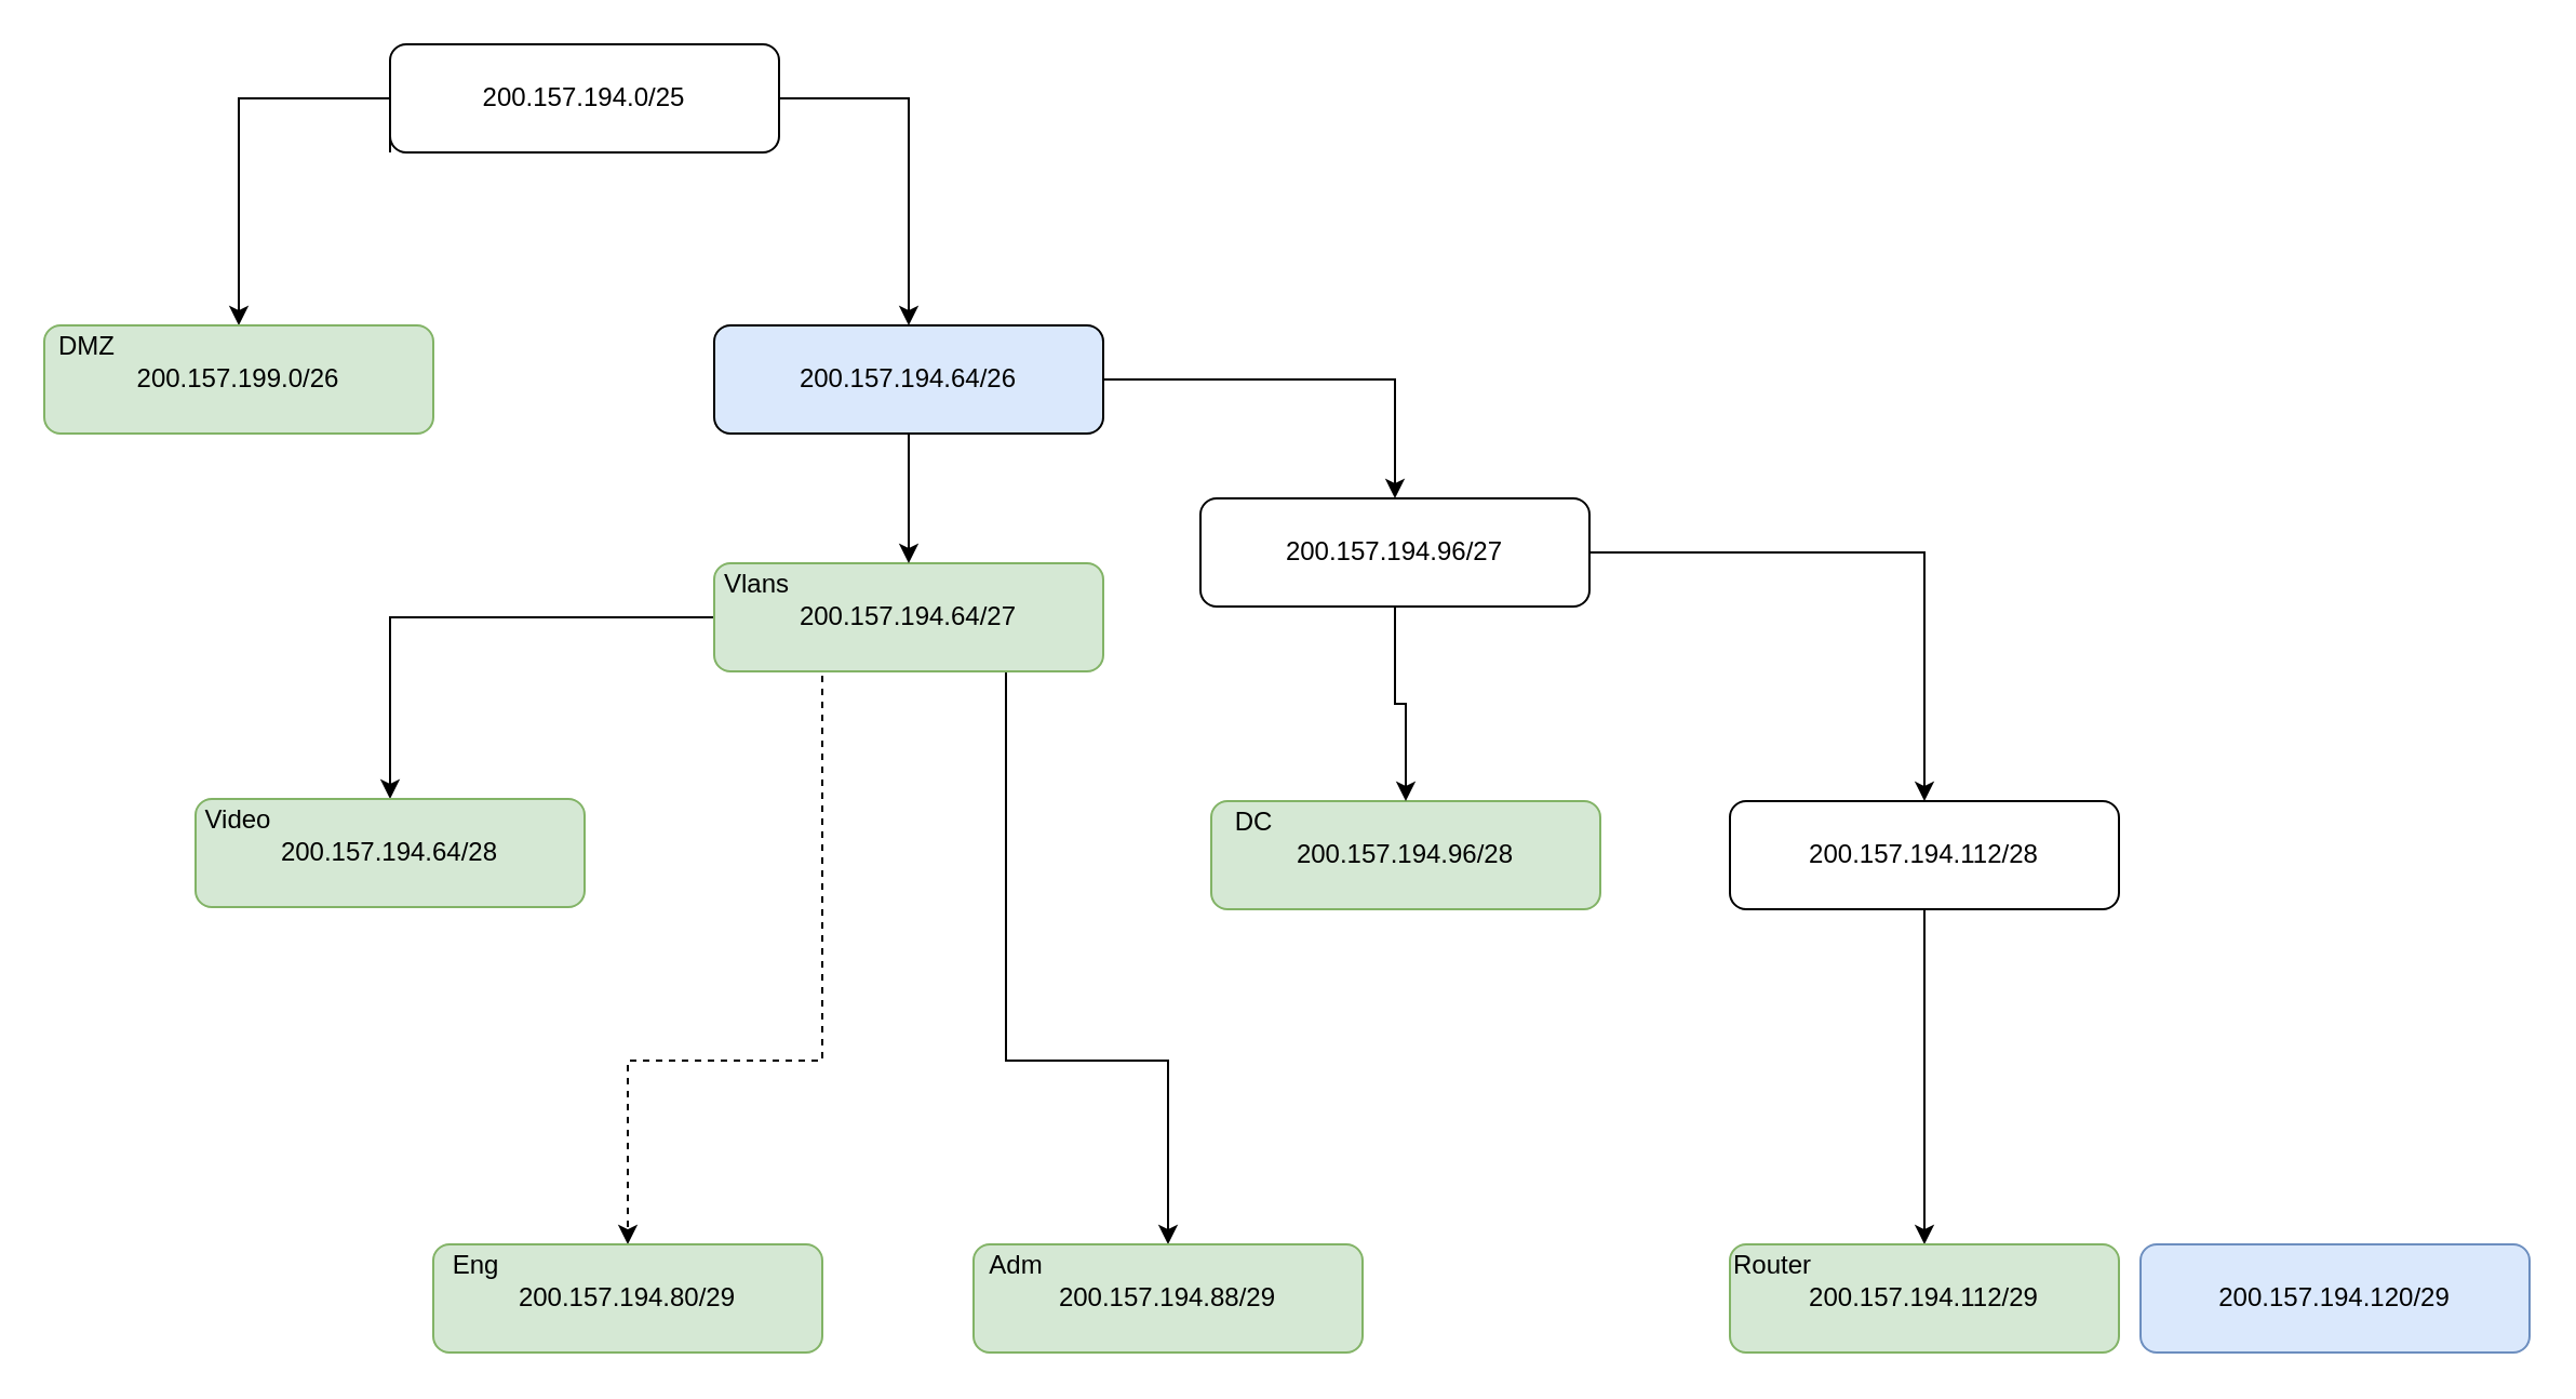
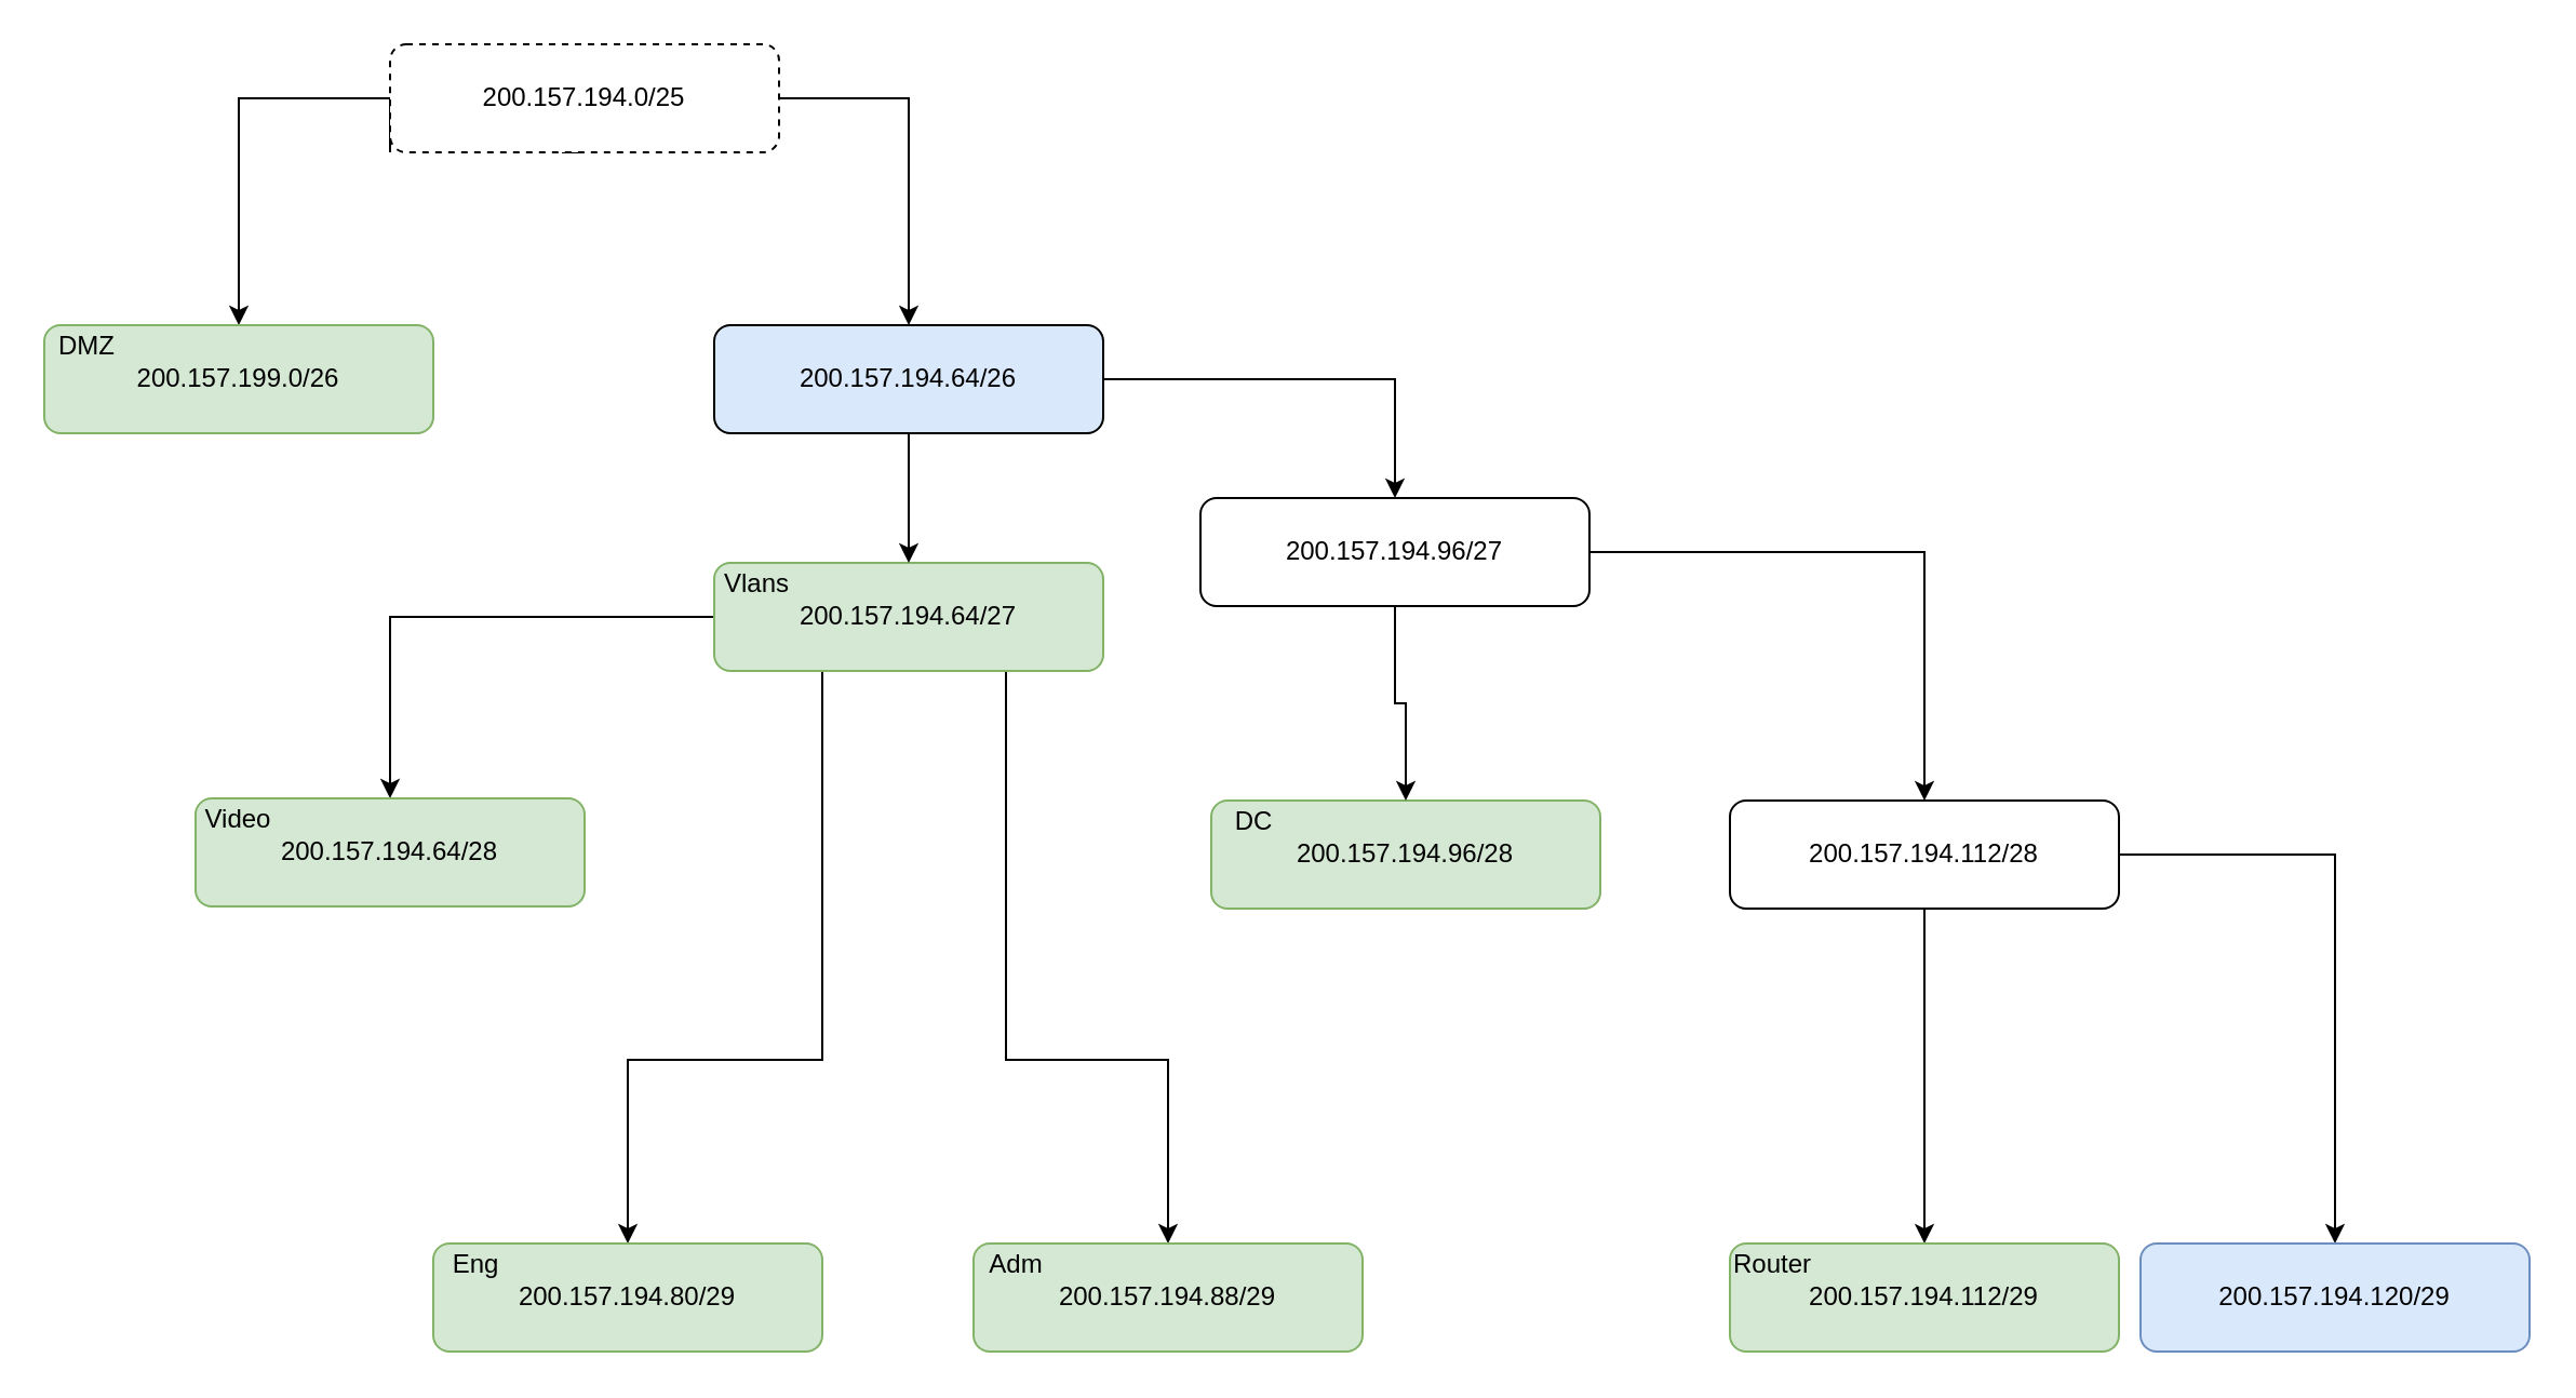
- <mxCell id="4" value="200.157.194.0/25" style="rounded=1;whiteSpace=wrap;html=1;" vertex="1" parent="1"><mxGeometry x="180" y="20" width="180" height="50" as="geometry" /></mxCell>
+ <mxCell id="4" value="200.157.194.0/25" style="rounded=1;whiteSpace=wrap;html=1;dashed=1;" vertex="1" parent="1"><mxGeometry x="180" y="20" width="180" height="50" as="geometry" /></mxCell>
+ <mxCell id="6" style="edgeStyle=orthogonalEdgeStyle;rounded=0;orthogonalLoop=1;jettySize=auto;html=1;exitX=1;exitY=0.5;exitDx=0;exitDy=0;entryX=0.5;entryY=0;entryDx=0;entryDy=0;" edge="1" parent="1" source="7" target="22"><mxGeometry relative="1" as="geometry" /></mxCell>
- <mxCell id="10" style="edgeStyle=orthogonalEdgeStyle;rounded=0;orthogonalLoop=1;jettySize=auto;html=1;exitX=0.5;exitY=1;exitDx=0;exitDy=0;entryX=0.5;entryY=0;entryDx=0;entryDy=0;dashed=1;" edge="1" parent="1" source="12" target="26"><mxGeometry relative="1" as="geometry"><mxPoint x="270" y="470" as="targetPoint" /><Array as="points"><mxPoint x="380" y="310" /><mxPoint x="380" y="490" /><mxPoint x="290" y="490" /></Array></mxGeometry></mxCell>
+ <mxCell id="10" style="edgeStyle=orthogonalEdgeStyle;rounded=0;orthogonalLoop=1;jettySize=auto;html=1;exitX=0.5;exitY=1;exitDx=0;exitDy=0;entryX=0.5;entryY=0;entryDx=0;entryDy=0;" edge="1" parent="1" source="12" target="26"><mxGeometry relative="1" as="geometry"><mxPoint x="270" y="470" as="targetPoint" /><Array as="points"><mxPoint x="380" y="310" /><mxPoint x="380" y="490" /><mxPoint x="290" y="490" /></Array></mxGeometry></mxCell>
